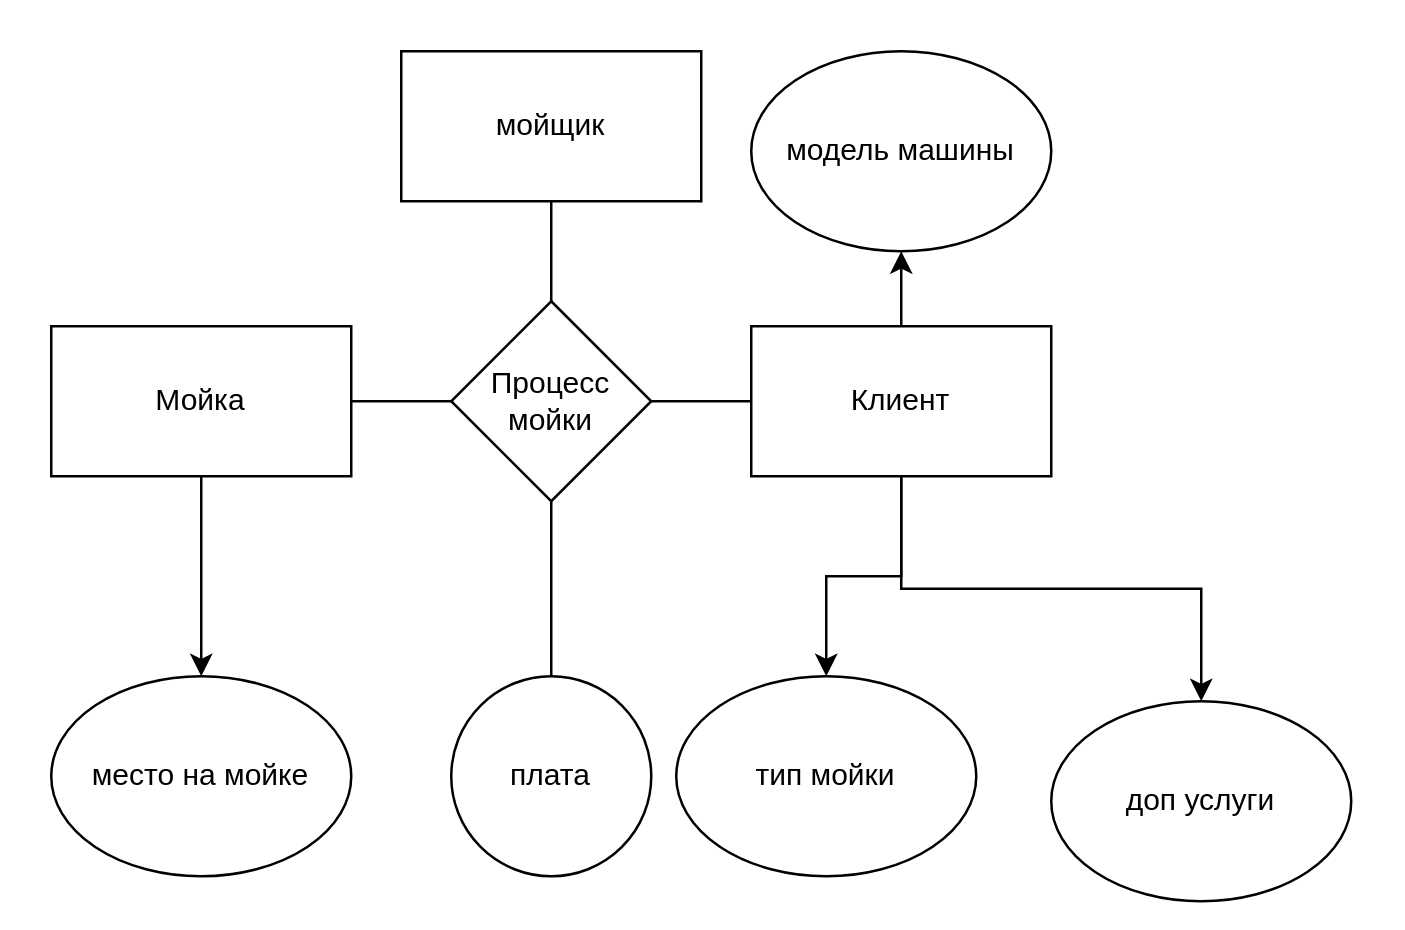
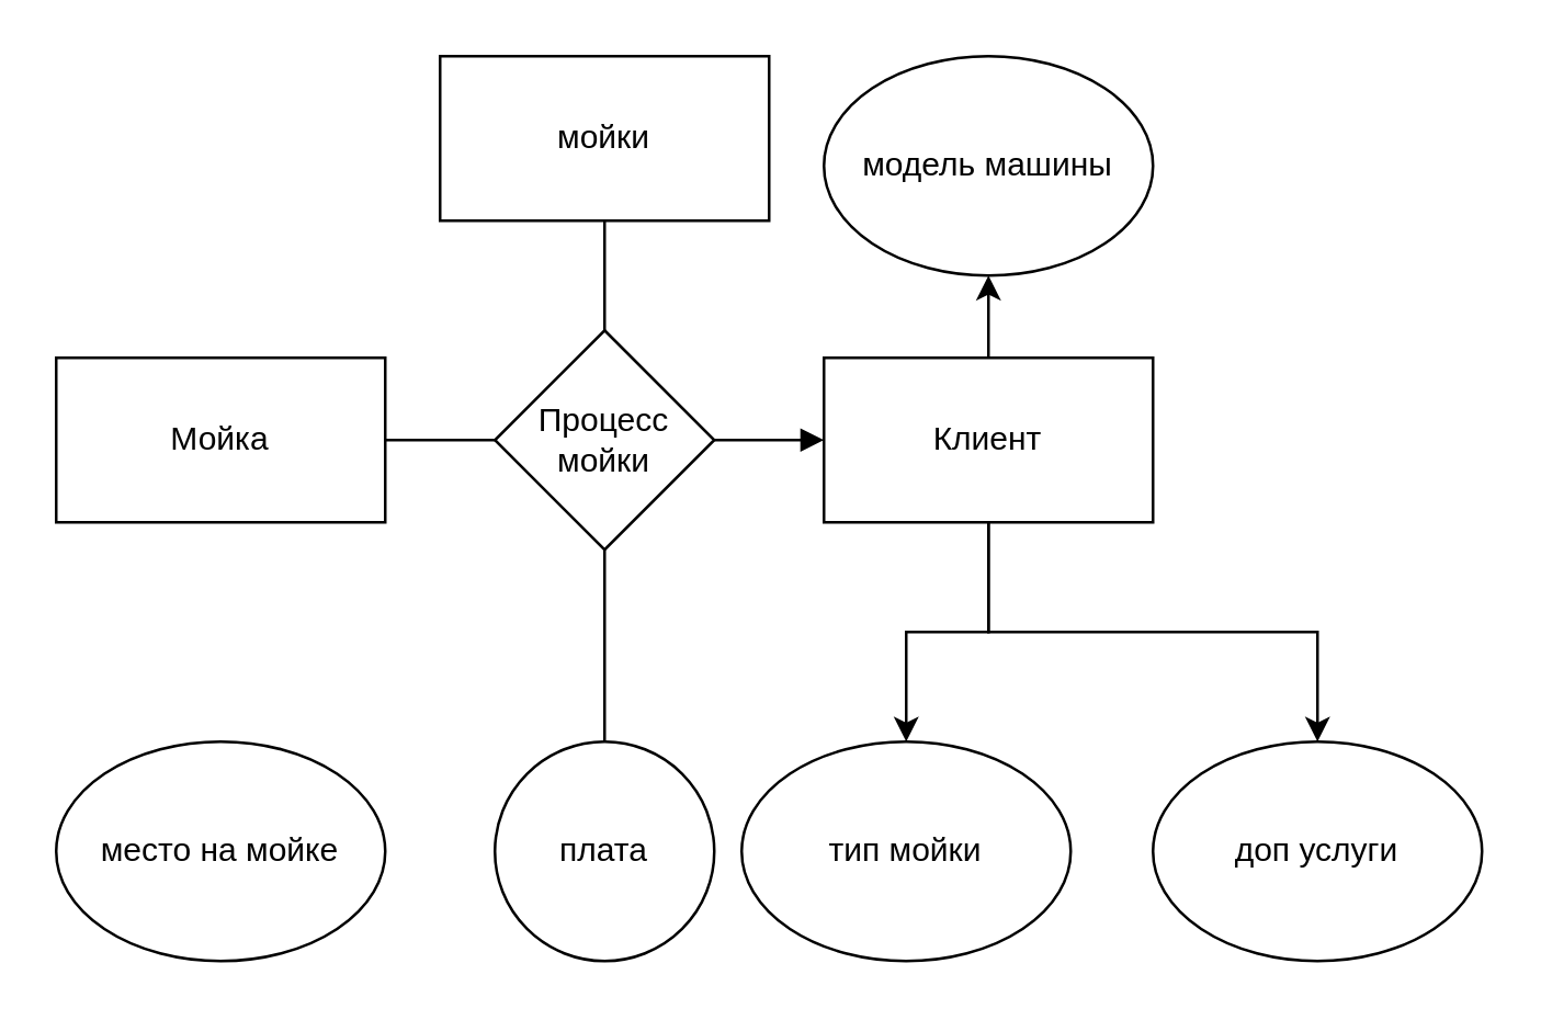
- <mxCell id="17" value="мойщик" style="rounded=0;whiteSpace=wrap;html=1;" vertex="1" parent="1"><mxGeometry x="160" y="20" width="120" height="60" as="geometry" /></mxCell>
+ <mxCell id="17" value="мойки" style="rounded=0;whiteSpace=wrap;html=1;" vertex="1" parent="1"><mxGeometry x="160" y="20" width="120" height="60" as="geometry" /></mxCell>
- <mxCell id="11" value="" style="endArrow=none;html=1;exitX=1;exitY=0.5;exitDx=0;exitDy=0;entryX=0;entryY=0.5;entryDx=0;entryDy=0;" edge="1" parent="1" source="9" target="7"><mxGeometry width="50" height="50" relative="1" as="geometry"><mxPoint x="280" y="240" as="sourcePoint" /><mxPoint x="330" y="190" as="targetPoint" /></mxGeometry></mxCell>
+ <mxCell id="11" value="" style="endArrow=block;html=1;exitX=1;exitY=0.5;exitDx=0;exitDy=0;entryX=0;entryY=0.5;entryDx=0;entryDy=0;" edge="1" parent="1" source="9" target="7"><mxGeometry width="50" height="50" relative="1" as="geometry"><mxPoint x="280" y="240" as="sourcePoint" /><mxPoint x="330" y="190" as="targetPoint" /></mxGeometry></mxCell>
- <mxCell id="2" style="edgeStyle=orthogonalEdgeStyle;rounded=0;orthogonalLoop=1;jettySize=auto;html=1;" edge="1" parent="1" source="3" target="16"><mxGeometry relative="1" as="geometry" /></mxCell>
- <mxCell id="14" value="доп услуги" style="ellipse;whiteSpace=wrap;html=1;" vertex="1" parent="1"><mxGeometry x="420" y="280" width="120" height="80" as="geometry" /></mxCell>
+ <mxCell id="14" value="доп услуги" style="ellipse;whiteSpace=wrap;html=1;" vertex="1" parent="1"><mxGeometry x="420" y="270" width="120" height="80" as="geometry" /></mxCell>
